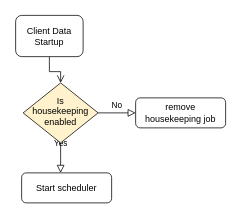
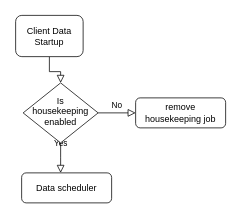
- <mxCell id="2" value="" style="rounded=0;html=1;jettySize=auto;orthogonalLoop=1;fontSize=11;endArrow=open;endFill=0;endSize=8;strokeWidth=1;shadow=0;labelBackgroundColor=none;edgeStyle=orthogonalEdgeStyle;" parent="1" source="3" target="6" edge="1"><mxGeometry relative="1" as="geometry" /></mxCell>
+ <mxCell id="2" value="" style="rounded=0;html=1;jettySize=auto;orthogonalLoop=1;fontSize=11;endArrow=block;endFill=0;endSize=8;strokeWidth=1;shadow=0;labelBackgroundColor=none;edgeStyle=orthogonalEdgeStyle;" parent="1" source="3" target="6" edge="1"><mxGeometry relative="1" as="geometry" /></mxCell>
- <mxCell id="6" value="Is &lt;br&gt;housekeeping&lt;br&gt;enabled" style="rhombus;whiteSpace=wrap;html=1;shadow=0;fontFamily=Helvetica;fontSize=12;align=center;strokeWidth=1;spacing=6;spacingTop=-4;fillColor=#fff2cc;" parent="1" vertex="1"><mxGeometry x="30" y="110" width="100" height="80" as="geometry" /></mxCell>
+ <mxCell id="6" value="Is &lt;br&gt;housekeeping&lt;br&gt;enabled" style="rhombus;whiteSpace=wrap;html=1;shadow=0;fontFamily=Helvetica;fontSize=12;align=center;strokeWidth=1;spacing=6;spacingTop=-4;" parent="1" vertex="1"><mxGeometry x="30" y="110" width="100" height="80" as="geometry" /></mxCell>
- <mxCell id="8" value="Start scheduler" style="rounded=1;whiteSpace=wrap;html=1;fontSize=12;glass=0;strokeWidth=1;shadow=0;" parent="1" vertex="1"><mxGeometry x="28" y="230" width="120" height="40" as="geometry" /></mxCell>
+ <mxCell id="8" value="Data scheduler" style="rounded=1;whiteSpace=wrap;html=1;fontSize=12;glass=0;strokeWidth=1;shadow=0;" parent="1" vertex="1"><mxGeometry x="28" y="230" width="120" height="40" as="geometry" /></mxCell>
